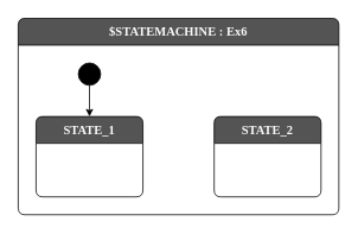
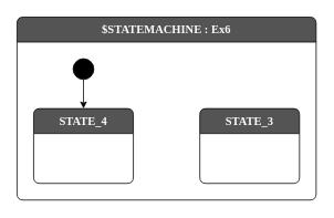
- <mxCell id="5" value="STATE_1" style="shape=swimlane;rotatable=0;align=center;verticalAlign=top;fontFamily=Lucida Console;startSize=30;fontSize=14;fontStyle=1;fontColor=#FAFAFA;fillColor=#545454;swimlaneFillColor=default;rounded=1;arcSize=15;absoluteArcSize=1;" parent="2" vertex="1"><mxGeometry x="20" y="110" width="120" height="90" as="geometry" /></mxCell>
+ <mxCell id="5" value="STATE_4" style="shape=swimlane;rotatable=0;align=center;verticalAlign=top;fontFamily=Lucida Console;startSize=30;fontSize=14;fontStyle=1;fontColor=#FAFAFA;fillColor=#545454;swimlaneFillColor=default;rounded=1;arcSize=15;absoluteArcSize=1;" parent="2" vertex="1"><mxGeometry x="20" y="110" width="120" height="90" as="geometry" /></mxCell>
- <mxCell id="7" value="STATE_2" style="shape=swimlane;rotatable=0;align=center;verticalAlign=top;fontFamily=Lucida Console;startSize=30;fontSize=14;fontStyle=1;fontColor=#FAFAFA;fillColor=#545454;swimlaneFillColor=default;rounded=1;arcSize=15;absoluteArcSize=1;" parent="2" vertex="1"><mxGeometry x="220" y="110" width="120" height="90" as="geometry" /></mxCell>
+ <mxCell id="7" value="STATE_3" style="shape=swimlane;rotatable=0;align=center;verticalAlign=top;fontFamily=Lucida Console;startSize=30;fontSize=14;fontStyle=1;fontColor=#FAFAFA;fillColor=#545454;swimlaneFillColor=default;rounded=1;arcSize=15;absoluteArcSize=1;" parent="2" vertex="1"><mxGeometry x="220" y="110" width="120" height="90" as="geometry" /></mxCell>
